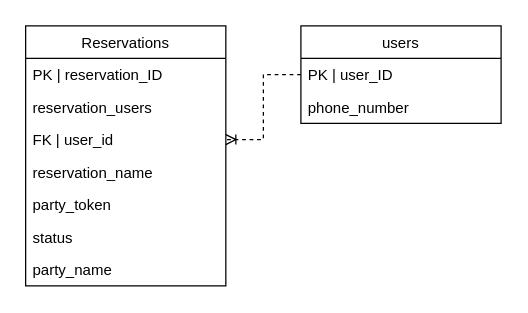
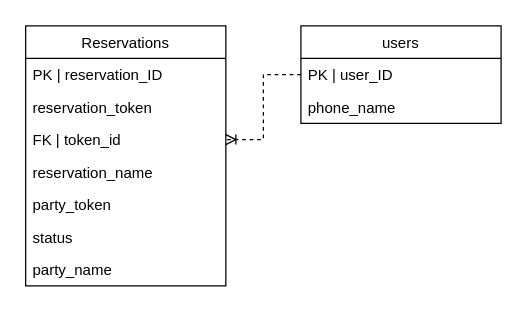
- <mxCell id="4" value="reservation_users" style="text;strokeColor=none;fillColor=none;align=left;verticalAlign=top;spacingLeft=4;spacingRight=4;overflow=hidden;rotatable=0;points=[[0,0.5],[1,0.5]];portConstraint=eastwest;" parent="2" vertex="1"><mxGeometry y="52" width="160" height="26" as="geometry" /></mxCell>
+ <mxCell id="4" value="reservation_token" style="text;strokeColor=none;fillColor=none;align=left;verticalAlign=top;spacingLeft=4;spacingRight=4;overflow=hidden;rotatable=0;points=[[0,0.5],[1,0.5]];portConstraint=eastwest;" parent="2" vertex="1"><mxGeometry y="52" width="160" height="26" as="geometry" /></mxCell>
- <mxCell id="12" value="phone_number" style="text;strokeColor=none;fillColor=none;align=left;verticalAlign=top;spacingLeft=4;spacingRight=4;overflow=hidden;rotatable=0;points=[[0,0.5],[1,0.5]];portConstraint=eastwest;" parent="10" vertex="1"><mxGeometry y="52" width="160" height="26" as="geometry" /></mxCell>
+ <mxCell id="12" value="phone_name" style="text;strokeColor=none;fillColor=none;align=left;verticalAlign=top;spacingLeft=4;spacingRight=4;overflow=hidden;rotatable=0;points=[[0,0.5],[1,0.5]];portConstraint=eastwest;" parent="10" vertex="1"><mxGeometry y="52" width="160" height="26" as="geometry" /></mxCell>
- <mxCell id="5" value="FK | user_id" style="text;strokeColor=none;fillColor=none;align=left;verticalAlign=top;spacingLeft=4;spacingRight=4;overflow=hidden;rotatable=0;points=[[0,0.5],[1,0.5]];portConstraint=eastwest;" parent="2" vertex="1"><mxGeometry y="78" width="160" height="26" as="geometry" /></mxCell>
+ <mxCell id="5" value="FK | token_id" style="text;strokeColor=none;fillColor=none;align=left;verticalAlign=top;spacingLeft=4;spacingRight=4;overflow=hidden;rotatable=0;points=[[0,0.5],[1,0.5]];portConstraint=eastwest;" parent="2" vertex="1"><mxGeometry y="78" width="160" height="26" as="geometry" /></mxCell>
